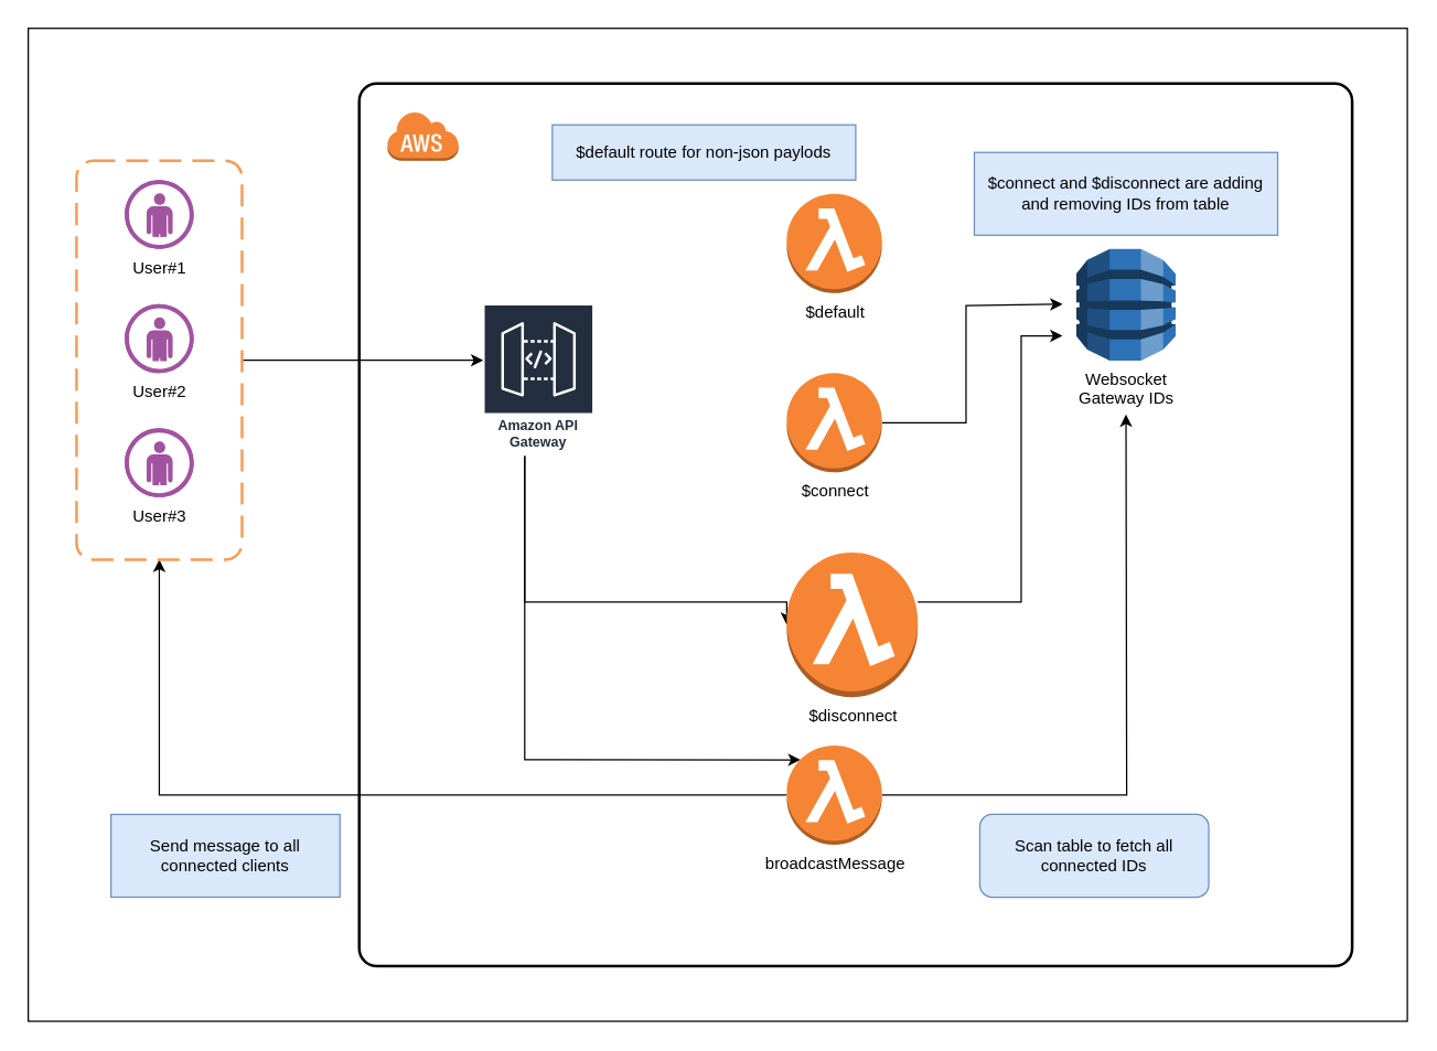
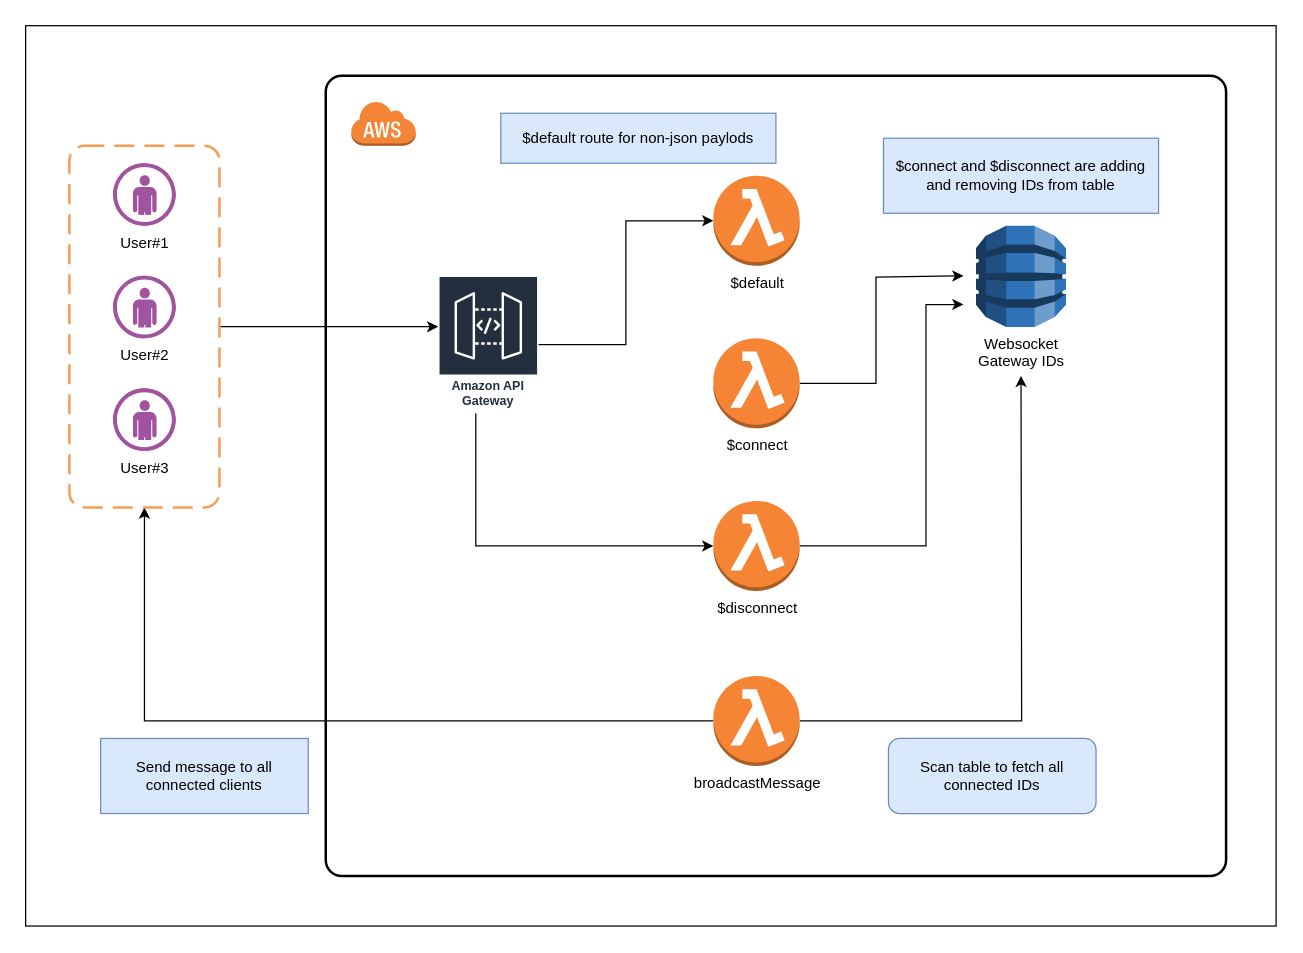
+ <mxCell id="5" style="edgeStyle=orthogonalEdgeStyle;rounded=0;orthogonalLoop=1;jettySize=auto;html=1;entryX=0;entryY=0.5;entryDx=0;entryDy=0;entryPerimeter=0;" edge="1" parent="1" source="8" target="9"><mxGeometry relative="1" as="geometry" /></mxCell>
- <mxCell id="13" value="$disconnect" style="outlineConnect=0;dashed=0;verticalLabelPosition=bottom;verticalAlign=top;align=center;html=1;shape=mxgraph.aws3.lambda_function;fillColor=#F58534;gradientColor=none;" vertex="1" parent="1"><mxGeometry x="570" y="400" width="95" height="105" as="geometry" /></mxCell>
+ <mxCell id="13" value="$disconnect" style="outlineConnect=0;dashed=0;verticalLabelPosition=bottom;verticalAlign=top;align=center;html=1;shape=mxgraph.aws3.lambda_function;fillColor=#F58534;gradientColor=none;" vertex="1" parent="1"><mxGeometry x="570" y="400" width="69" height="72" as="geometry" /></mxCell>
- <mxCell id="7" style="edgeStyle=orthogonalEdgeStyle;rounded=0;orthogonalLoop=1;jettySize=auto;html=1;entryX=0.145;entryY=0.145;entryDx=0;entryDy=0;entryPerimeter=0;" edge="1" parent="1" source="8" target="16"><mxGeometry relative="1" as="geometry"><Array as="points"><mxPoint x="380" y="550" /></Array></mxGeometry></mxCell>
